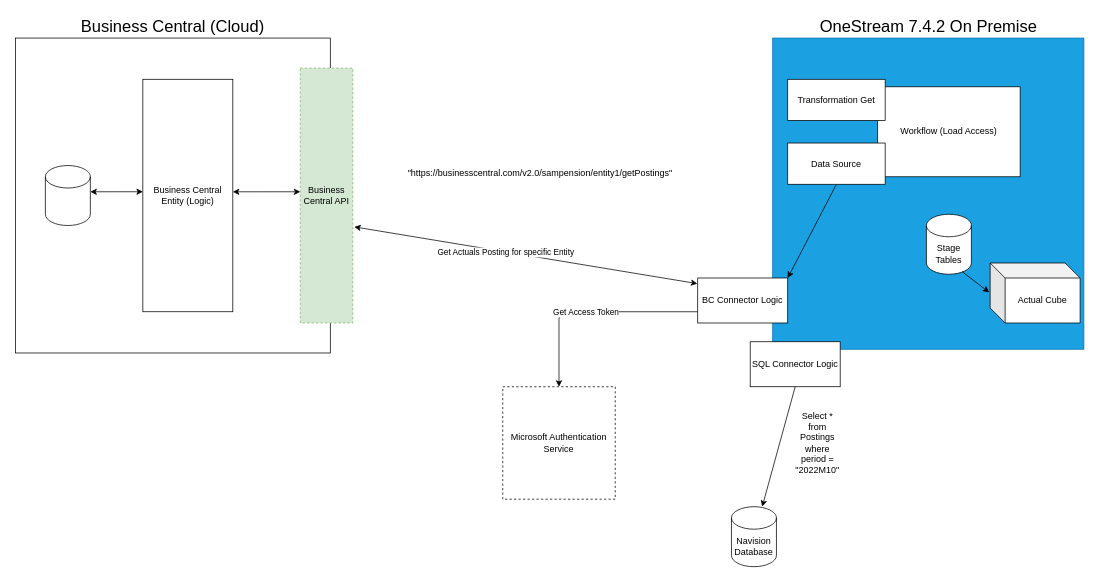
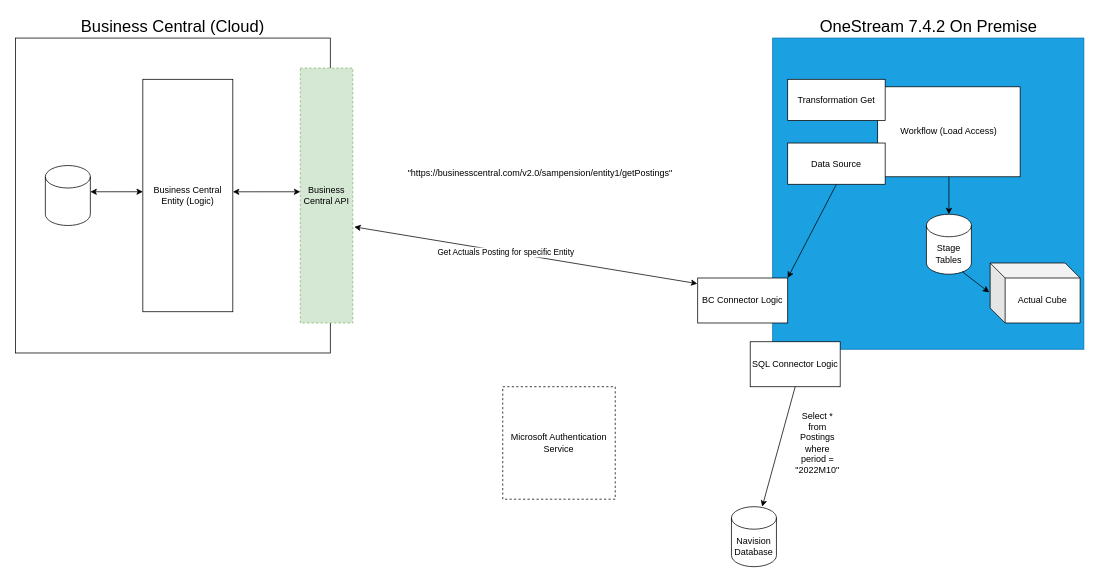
+ <mxCell id="21" value="" style="endArrow=classic;html=1;fontSize=22;entryX=0.5;entryY=0;entryDx=0;entryDy=0;entryPerimeter=0;" parent="1" source="12" target="18" edge="1"><mxGeometry width="50" height="50" relative="1" as="geometry"><mxPoint x="1200" y="300" as="sourcePoint" /><mxPoint x="1180" y="355" as="targetPoint" /></mxGeometry></mxCell>
- <mxCell id="13" value="" style="endArrow=classic;html=1;exitX=0;exitY=0.75;exitDx=0;exitDy=0;edgeStyle=orthogonalEdgeStyle;" parent="1" source="11" target="8" edge="1"><mxGeometry width="50" height="50" relative="1" as="geometry"><mxPoint x="880" y="475" as="sourcePoint" /><mxPoint x="860" y="575" as="targetPoint" /></mxGeometry></mxCell>
- <mxCell id="14" value="Get Access Token" style="edgeLabel;html=1;align=center;verticalAlign=middle;resizable=0;points=[];" parent="13" vertex="1" connectable="0"><mxGeometry x="0.055" relative="1" as="geometry"><mxPoint as="offset" /></mxGeometry></mxCell>
